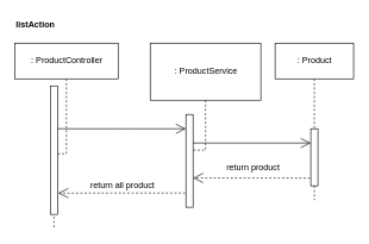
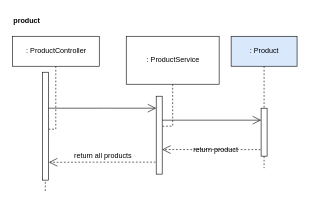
- <mxCell id="17" value="&lt;b&gt;listAction&lt;/b&gt;" style="text;html=1;" vertex="1" parent="1"><mxGeometry x="20" y="20" width="110" height="30" as="geometry" /></mxCell>
+ <mxCell id="17" value="&lt;b&gt;product&lt;/b&gt;" style="text;html=1;" vertex="1" parent="1"><mxGeometry x="20" y="20" width="110" height="30" as="geometry" /></mxCell>
- <mxCell id="15" value=": Product" style="html=1;" vertex="1" parent="1"><mxGeometry x="385" y="60" width="110" height="50" as="geometry" /></mxCell>
+ <mxCell id="15" value=": Product" style="html=1;fillColor=#dae8fc;" vertex="1" parent="1"><mxGeometry x="385" y="60" width="110" height="50" as="geometry" /></mxCell>
- <mxCell id="10" value="return product" style="text;html=1;align=center;verticalAlign=middle;resizable=0;points=[];autosize=1;" vertex="1" parent="1"><mxGeometry x="309" y="225" width="90" height="20" as="geometry" /></mxCell>
+ <mxCell id="10" value="return product" style="text;html=1;align=center;verticalAlign=middle;resizable=0;points=[];autosize=1;" vertex="1" parent="1"><mxGeometry x="314" y="240" width="90" height="20" as="geometry" /></mxCell>
- <mxCell id="12" value="return all product" style="text;html=1;align=center;verticalAlign=middle;resizable=0;points=[];autosize=1;" vertex="1" parent="1"><mxGeometry x="116" y="250" width="110" height="20" as="geometry" /></mxCell>
+ <mxCell id="12" value="return all products" style="text;html=1;align=center;verticalAlign=middle;resizable=0;points=[];autosize=1;" vertex="1" parent="1"><mxGeometry x="116" y="250" width="110" height="20" as="geometry" /></mxCell>
